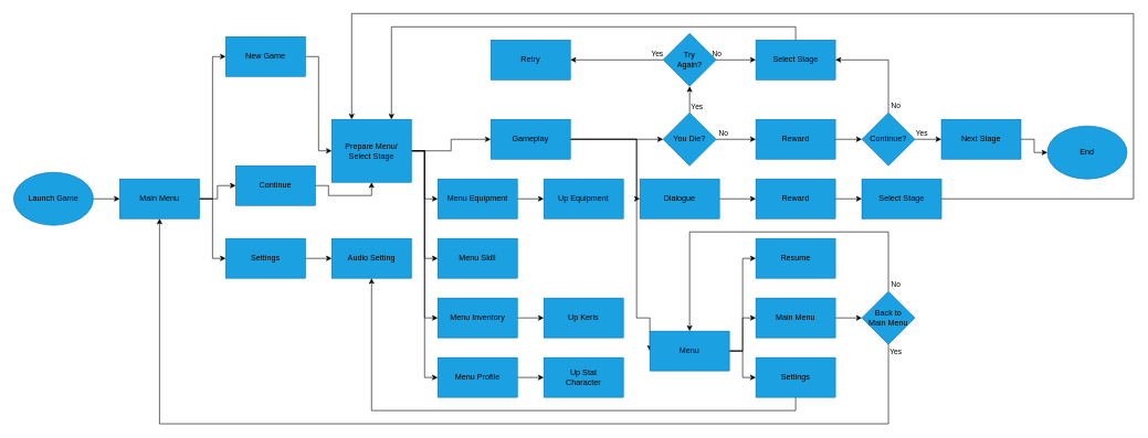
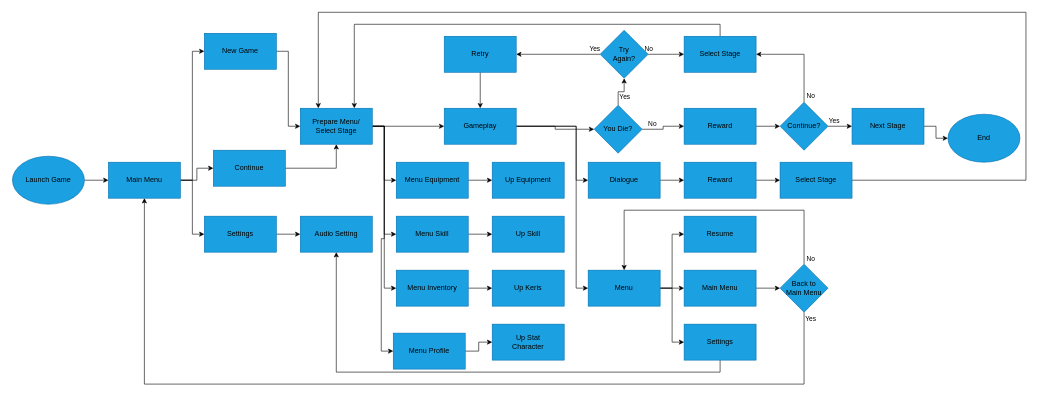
+ <mxCell id="60" style="edgeStyle=orthogonalEdgeStyle;rounded=0;orthogonalLoop=1;jettySize=auto;html=1;exitX=0.5;exitY=1;exitDx=0;exitDy=0;entryX=0.5;entryY=0;entryDx=0;entryDy=0;" parent="1" source="61" target="46" edge="1"><mxGeometry relative="1" as="geometry" /></mxCell>
- <mxCell id="8" value="&lt;font color=&quot;#000000&quot;&gt;You Die?&lt;/font&gt;" style="rhombus;whiteSpace=wrap;html=1;fillColor=#1ba1e2;strokeColor=#006EAF;fontColor=#ffffff;" parent="1" vertex="1"><mxGeometry x="1000" y="170" width="80" height="80" as="geometry" /></mxCell>
+ <mxCell id="8" value="&lt;font color=&quot;#000000&quot;&gt;You Die?&lt;/font&gt;" style="rhombus;whiteSpace=wrap;html=1;fillColor=#1ba1e2;strokeColor=#006EAF;fontColor=#ffffff;" parent="1" vertex="1"><mxGeometry x="990" y="175" width="80" height="80" as="geometry" /></mxCell>
- <mxCell id="29" value="&lt;font color=&quot;#000000&quot;&gt;Prepare Menu/&lt;br&gt;Select Stage&lt;br&gt;&lt;/font&gt;" style="rounded=0;whiteSpace=wrap;html=1;fillColor=#1ba1e2;strokeColor=#006EAF;fontColor=#ffffff;" parent="1" vertex="1"><mxGeometry x="500" y="180" width="120" height="95" as="geometry" /></mxCell>
+ <mxCell id="29" value="&lt;font color=&quot;#000000&quot;&gt;Prepare Menu/&lt;br&gt;Select Stage&lt;br&gt;&lt;/font&gt;" style="rounded=0;whiteSpace=wrap;html=1;fillColor=#1ba1e2;strokeColor=#006EAF;fontColor=#ffffff;" parent="1" vertex="1"><mxGeometry x="500" y="180" width="120" height="60" as="geometry" /></mxCell>
- <mxCell id="48" value="&lt;font color=&quot;#000000&quot;&gt;Dialogue&lt;/font&gt;" style="rounded=0;whiteSpace=wrap;html=1;fillColor=#1ba1e2;strokeColor=#006EAF;fontColor=#ffffff;" parent="1" vertex="1"><mxGeometry x="965" y="270" width="120" height="60" as="geometry" /></mxCell>
+ <mxCell id="48" value="&lt;font color=&quot;#000000&quot;&gt;Dialogue&lt;/font&gt;" style="rounded=0;whiteSpace=wrap;html=1;fillColor=#1ba1e2;strokeColor=#006EAF;fontColor=#ffffff;" parent="1" vertex="1"><mxGeometry x="980" y="270" width="120" height="60" as="geometry" /></mxCell>
+ <mxCell id="33" style="edgeStyle=orthogonalEdgeStyle;rounded=0;orthogonalLoop=1;jettySize=auto;html=1;exitX=1;exitY=0.5;exitDx=0;exitDy=0;entryX=0;entryY=0.5;entryDx=0;entryDy=0;" parent="1" source="34" target="39" edge="1"><mxGeometry relative="1" as="geometry" /></mxCell>
+ <mxCell id="39" value="&lt;font color=&quot;#000000&quot;&gt;Up Skill&lt;/font&gt;" style="rounded=0;whiteSpace=wrap;html=1;fillColor=#1ba1e2;strokeColor=#006EAF;fontColor=#ffffff;" parent="1" vertex="1"><mxGeometry x="820" y="360" width="120" height="60" as="geometry" /></mxCell>
- <mxCell id="52" value="&lt;font color=&quot;#000000&quot;&gt;Menu&lt;/font&gt;" style="rounded=0;whiteSpace=wrap;html=1;fillColor=#1ba1e2;strokeColor=#006EAF;fontColor=#ffffff;" parent="1" vertex="1"><mxGeometry x="980" y="500" width="120" height="60" as="geometry" /></mxCell>
+ <mxCell id="52" value="&lt;font color=&quot;#000000&quot;&gt;Menu&lt;/font&gt;" style="rounded=0;whiteSpace=wrap;html=1;fillColor=#1ba1e2;strokeColor=#006EAF;fontColor=#ffffff;" parent="1" vertex="1"><mxGeometry x="980" y="450" width="120" height="60" as="geometry" /></mxCell>
- <mxCell id="38" value="&lt;font color=&quot;#000000&quot;&gt;Menu Profile&lt;/font&gt;" style="rounded=0;whiteSpace=wrap;html=1;fillColor=#1ba1e2;strokeColor=#006EAF;fontColor=#ffffff;" parent="1" vertex="1"><mxGeometry x="660" y="540" width="120" height="60" as="geometry" /></mxCell>
+ <mxCell id="38" value="&lt;font color=&quot;#000000&quot;&gt;Menu Profile&lt;/font&gt;" style="rounded=0;whiteSpace=wrap;html=1;fillColor=#1ba1e2;strokeColor=#006EAF;fontColor=#ffffff;" parent="1" vertex="1"><mxGeometry x="655" y="555" width="120" height="60" as="geometry" /></mxCell>
